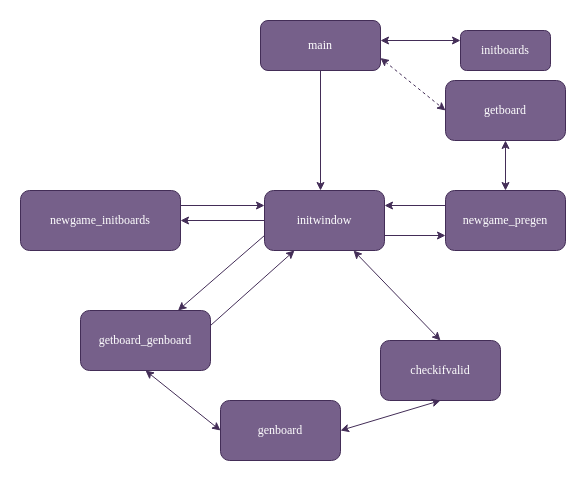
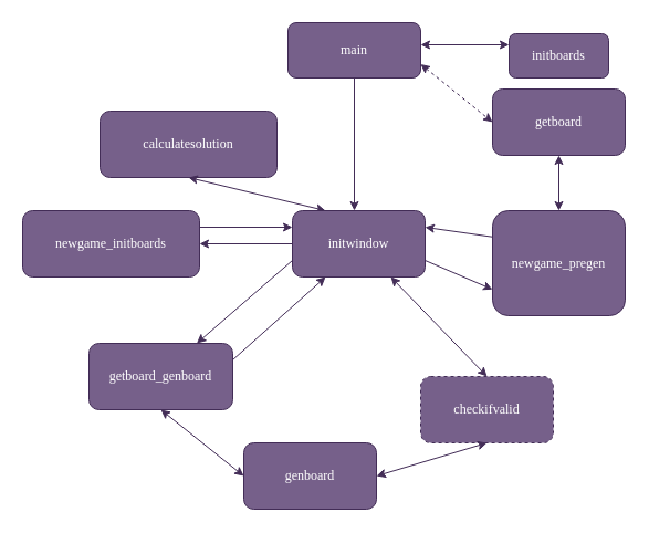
+ <mxCell id="14" value="calculatesolution" style="rounded=1;whiteSpace=wrap;html=1;fillColor=#76608a;strokeColor=#432D57;fontFamily=Lucida Console;fontColor=#ffffff;" parent="1" vertex="1"><mxGeometry x="90" y="100" width="160" height="60" as="geometry" /></mxCell>
+ <mxCell id="19" value="" style="endArrow=classic;startArrow=classic;html=1;rounded=0;entryX=0.25;entryY=0;entryDx=0;entryDy=0;fillColor=#76608a;strokeColor=#432D57;exitX=0.5;exitY=1;exitDx=0;exitDy=0;fontFamily=Lucida Console;" parent="1" source="14" target="25" edge="1"><mxGeometry width="50" height="50" relative="1" as="geometry"><mxPoint x="240" y="140" as="sourcePoint" /><mxPoint x="290" y="120" as="targetPoint" /></mxGeometry></mxCell>
- <mxCell id="10" value="newgame_pregen" style="rounded=1;whiteSpace=wrap;html=1;fillColor=#76608a;strokeColor=#432D57;fontFamily=Lucida Console;fontColor=#ffffff;" parent="1" vertex="1"><mxGeometry x="445" y="190" width="120" height="60" as="geometry" /></mxCell>
+ <mxCell id="10" value="newgame_pregen" style="rounded=1;whiteSpace=wrap;html=1;fillColor=#76608a;strokeColor=#432D57;fontFamily=Lucida Console;fontColor=#ffffff;" parent="1" vertex="1"><mxGeometry x="445" y="190" width="120" height="95" as="geometry" /></mxCell>
- <mxCell id="9" value="checkifvalid" style="rounded=1;whiteSpace=wrap;html=1;fillColor=#76608a;strokeColor=#432D57;fontFamily=Lucida Console;fontColor=#ffffff;" parent="1" vertex="1"><mxGeometry x="380" y="340" width="120" height="60" as="geometry" /></mxCell>
+ <mxCell id="9" value="checkifvalid" style="rounded=1;whiteSpace=wrap;html=1;fillColor=#76608a;strokeColor=#432D57;fontFamily=Lucida Console;fontColor=#ffffff;dashed=1;" parent="1" vertex="1"><mxGeometry x="380" y="340" width="120" height="60" as="geometry" /></mxCell>
